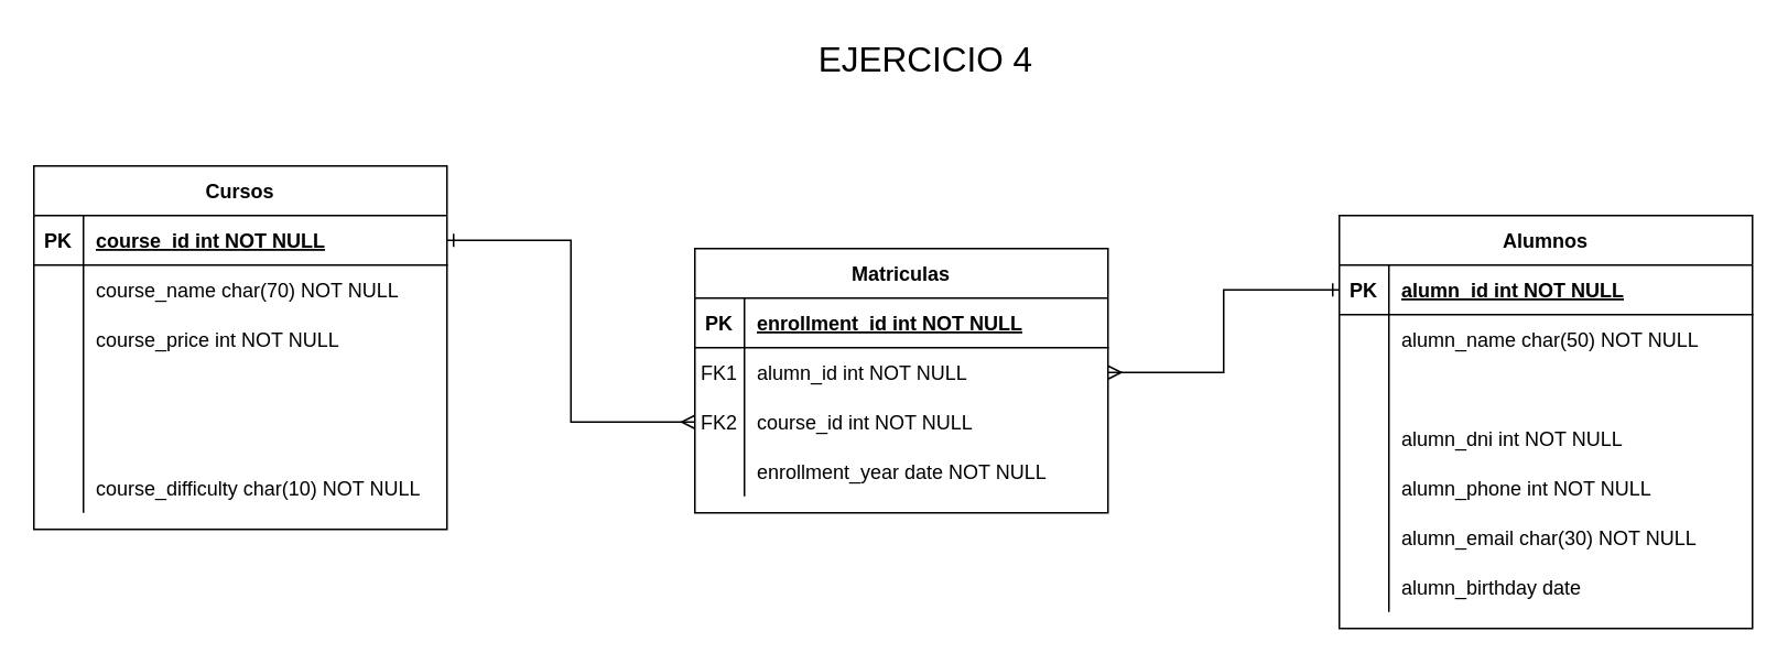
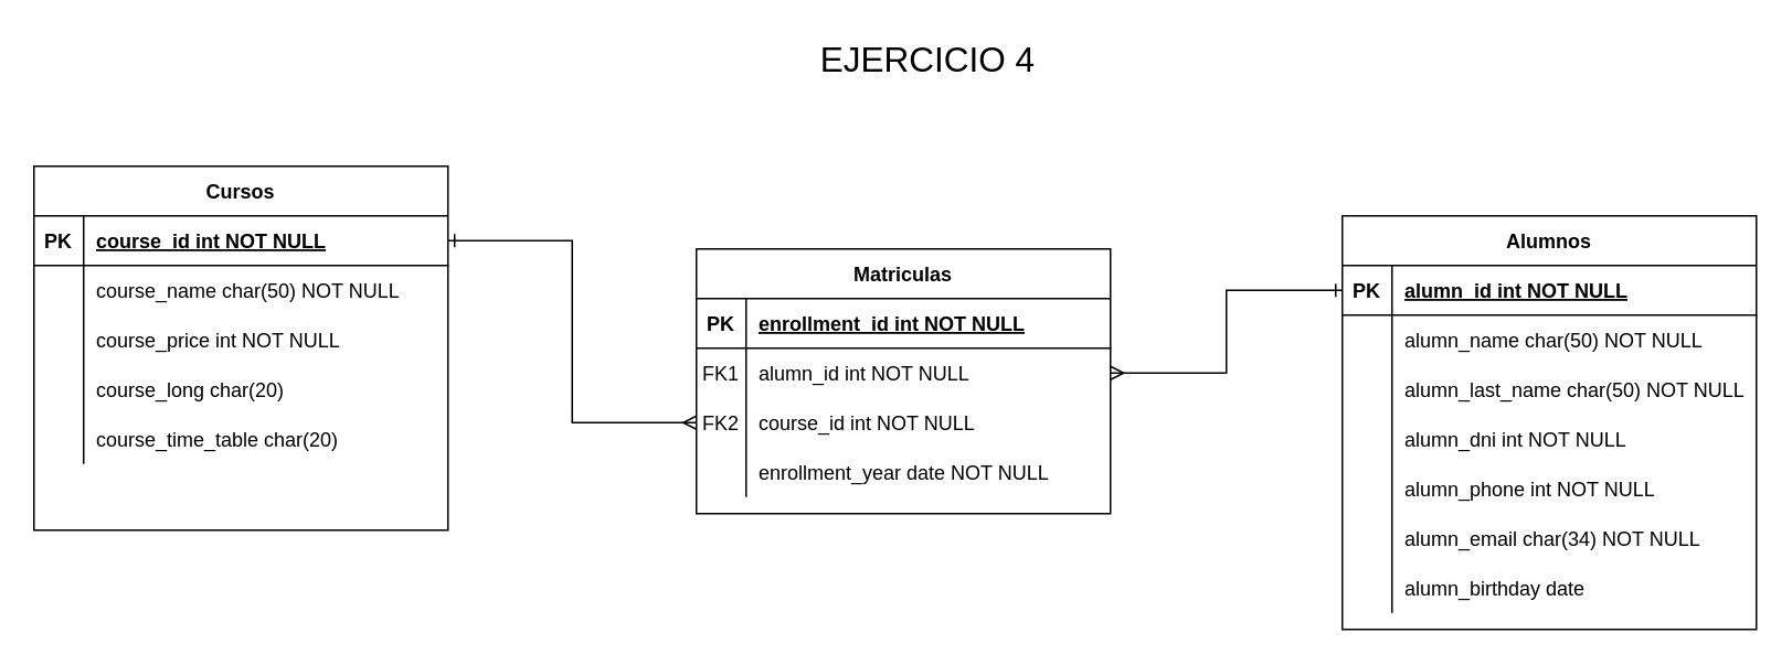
- <mxCell id="8" value="course_name char(70) NOT NULL" style="shape=partialRectangle;overflow=hidden;connectable=0;fillColor=none;top=0;left=0;bottom=0;right=0;align=left;spacingLeft=6;" parent="6" vertex="1"><mxGeometry x="30" width="220" height="30" as="geometry"><mxRectangle width="220" height="30" as="alternateBounds" /></mxGeometry></mxCell>
+ <mxCell id="8" value="course_name char(50) NOT NULL" style="shape=partialRectangle;overflow=hidden;connectable=0;fillColor=none;top=0;left=0;bottom=0;right=0;align=left;spacingLeft=6;" parent="6" vertex="1"><mxGeometry x="30" width="220" height="30" as="geometry"><mxRectangle width="220" height="30" as="alternateBounds" /></mxGeometry></mxCell>
+ <mxCell id="14" value="course_long char(20)" style="shape=partialRectangle;overflow=hidden;connectable=0;fillColor=none;top=0;left=0;bottom=0;right=0;align=left;spacingLeft=6;" parent="12" vertex="1"><mxGeometry x="30" width="220" height="30" as="geometry"><mxRectangle width="220" height="30" as="alternateBounds" /></mxGeometry></mxCell>
+ <mxCell id="31" value="alumn_last_name char(50) NOT NULL" style="shape=partialRectangle;overflow=hidden;connectable=0;fillColor=none;top=0;left=0;bottom=0;right=0;align=left;spacingLeft=6;" parent="29" vertex="1"><mxGeometry x="30" width="220" height="30" as="geometry"><mxRectangle width="220" height="30" as="alternateBounds" /></mxGeometry></mxCell>
+ <mxCell id="17" value="course_time_table char(20)" style="shape=partialRectangle;overflow=hidden;connectable=0;fillColor=none;top=0;left=0;bottom=0;right=0;align=left;spacingLeft=6;" parent="15" vertex="1"><mxGeometry x="30" width="220" height="30" as="geometry"><mxRectangle width="220" height="30" as="alternateBounds" /></mxGeometry></mxCell>
- <mxCell id="20" value="course_difficulty char(10) NOT NULL" style="shape=partialRectangle;overflow=hidden;connectable=0;fillColor=none;top=0;left=0;bottom=0;right=0;align=left;spacingLeft=6;" parent="18" vertex="1"><mxGeometry x="30" width="220" height="30" as="geometry"><mxRectangle width="220" height="30" as="alternateBounds" /></mxGeometry></mxCell>
- <mxCell id="40" value="alumn_email char(30) NOT NULL" style="shape=partialRectangle;overflow=hidden;connectable=0;fillColor=none;top=0;left=0;bottom=0;right=0;align=left;spacingLeft=6;" parent="38" vertex="1"><mxGeometry x="30" width="220" height="30" as="geometry"><mxRectangle width="220" height="30" as="alternateBounds" /></mxGeometry></mxCell>
+ <mxCell id="40" value="alumn_email char(34) NOT NULL" style="shape=partialRectangle;overflow=hidden;connectable=0;fillColor=none;top=0;left=0;bottom=0;right=0;align=left;spacingLeft=6;" parent="38" vertex="1"><mxGeometry x="30" width="220" height="30" as="geometry"><mxRectangle width="220" height="30" as="alternateBounds" /></mxGeometry></mxCell>
